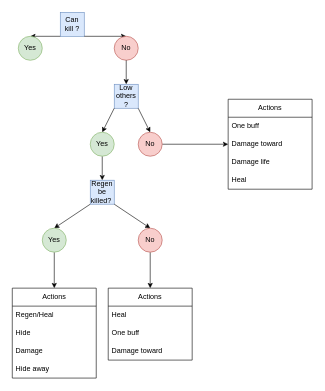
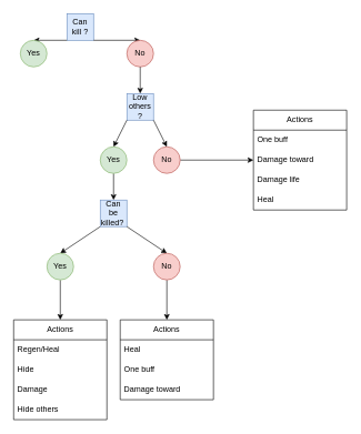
- <mxCell id="15" value="Regen be killed?&amp;nbsp;" style="whiteSpace=wrap;html=1;aspect=fixed;fillColor=#dae8fc;strokeColor=#6c8ebf;" vertex="1" parent="1"><mxGeometry x="150" y="300" width="40" height="40" as="geometry" /></mxCell>
+ <mxCell id="15" value="Can be killed?&amp;nbsp;" style="whiteSpace=wrap;html=1;aspect=fixed;fillColor=#dae8fc;strokeColor=#6c8ebf;" vertex="1" parent="1"><mxGeometry x="150" y="300" width="40" height="40" as="geometry" /></mxCell>
- <mxCell id="35" value="Hide away" style="text;strokeColor=none;fillColor=none;align=left;verticalAlign=middle;spacingLeft=4;spacingRight=4;overflow=hidden;points=[[0,0.5],[1,0.5]];portConstraint=eastwest;rotatable=0;whiteSpace=wrap;html=1;" vertex="1" parent="31"><mxGeometry y="120" width="140" height="30" as="geometry" /></mxCell>
+ <mxCell id="35" value="Hide others" style="text;strokeColor=none;fillColor=none;align=left;verticalAlign=middle;spacingLeft=4;spacingRight=4;overflow=hidden;points=[[0,0.5],[1,0.5]];portConstraint=eastwest;rotatable=0;whiteSpace=wrap;html=1;" vertex="1" parent="31"><mxGeometry y="120" width="140" height="30" as="geometry" /></mxCell>
